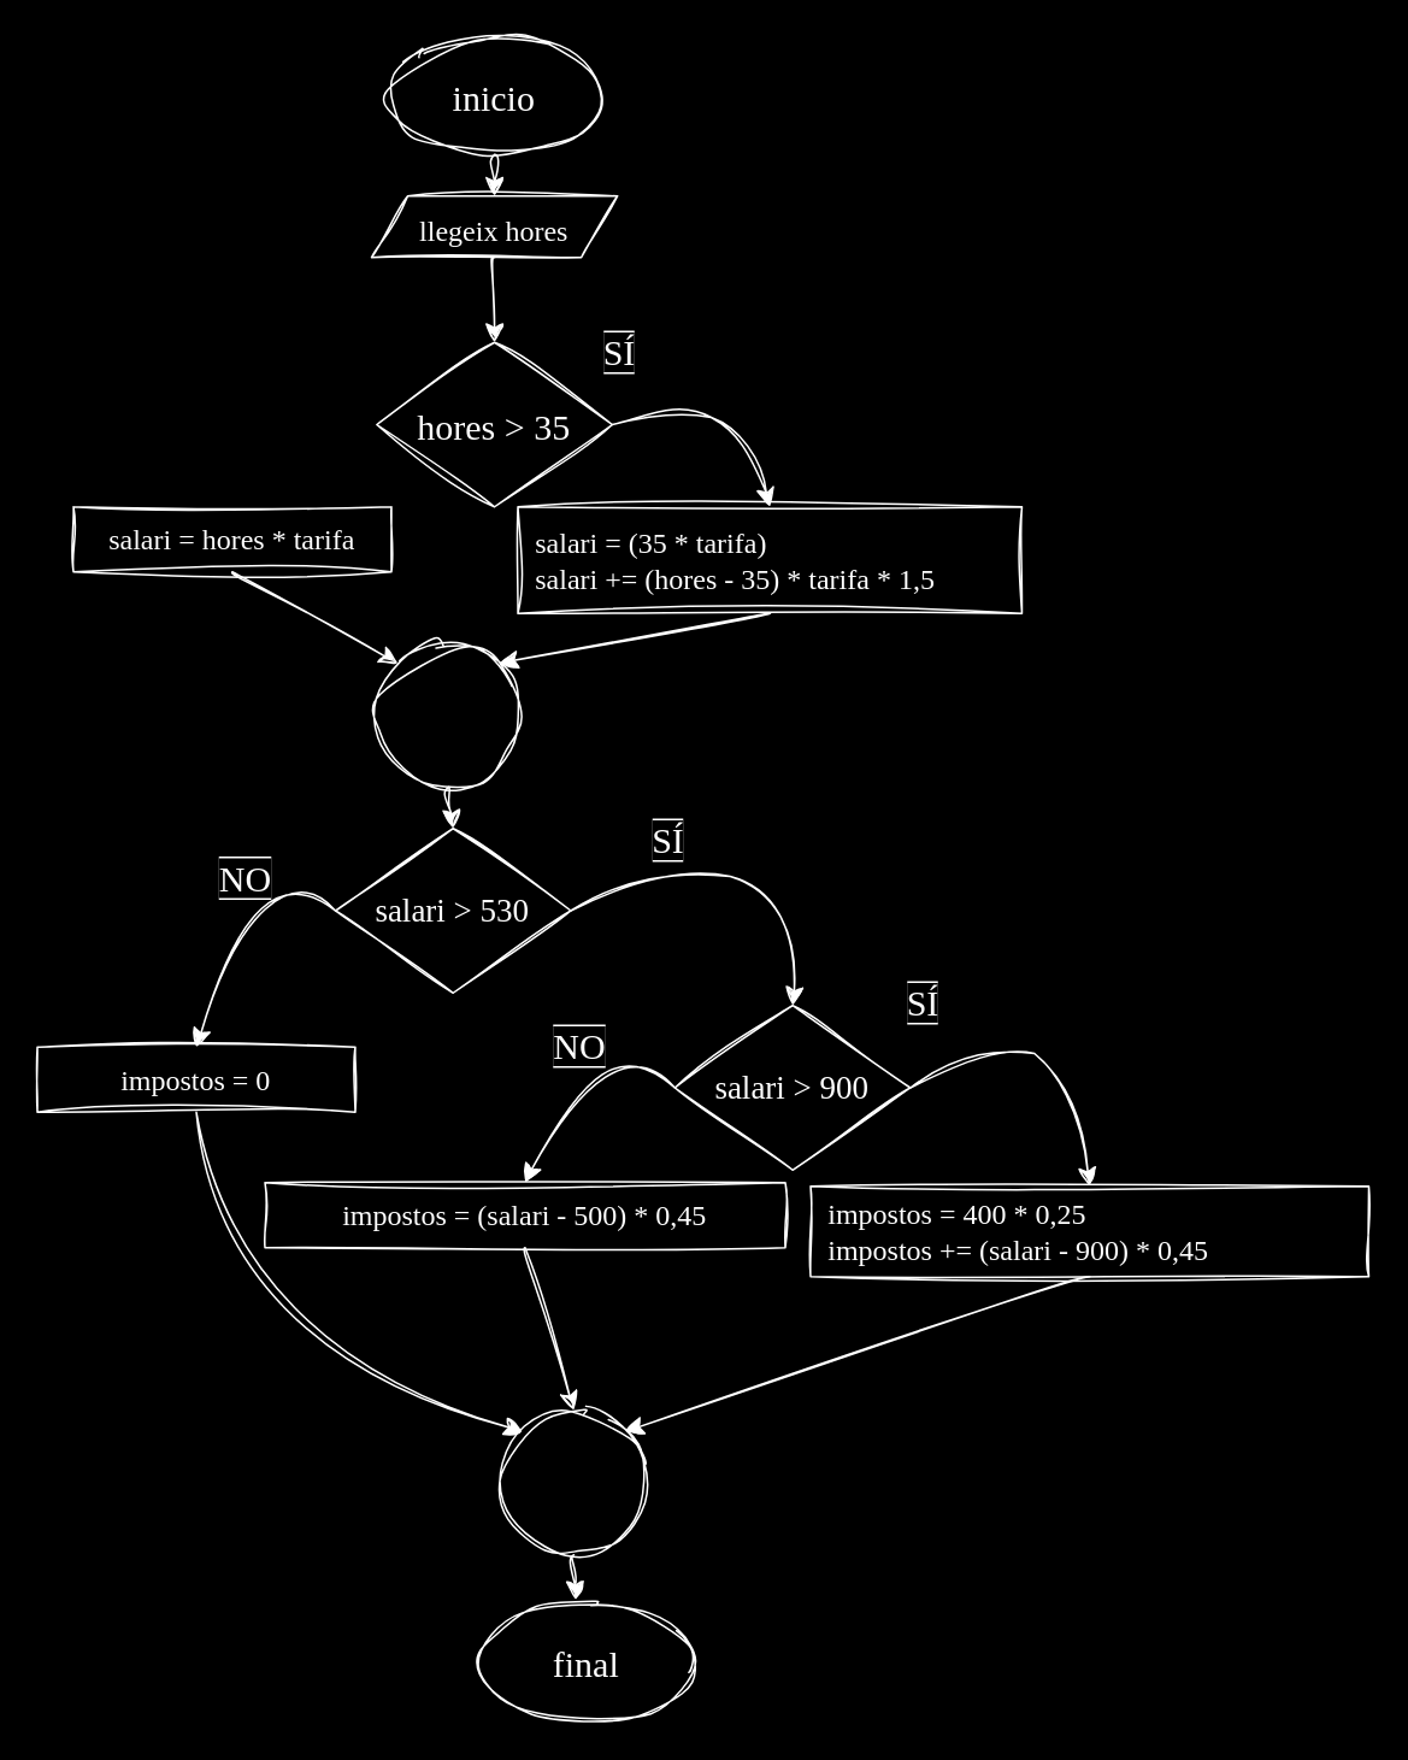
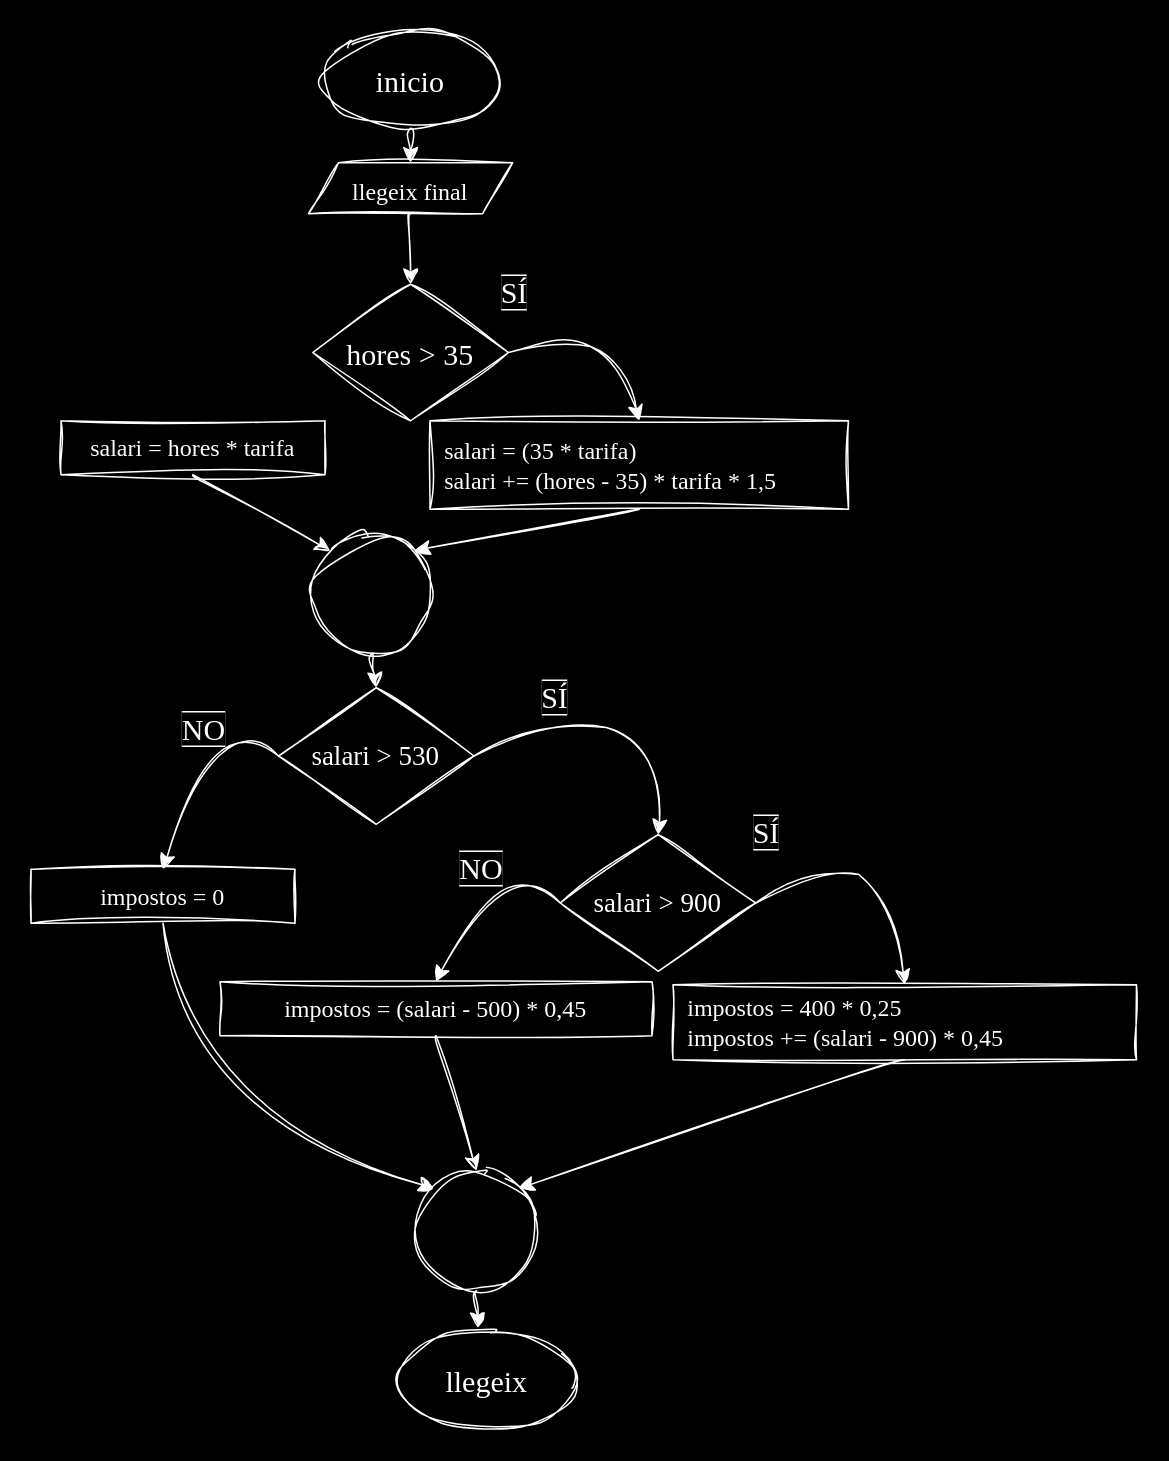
- <mxCell id="4" value="&lt;span style=&quot;font-size: 16px;&quot;&gt;llegeix hores&lt;/span&gt;" style="shape=parallelogram;perimeter=parallelogramPerimeter;whiteSpace=wrap;html=1;fixedSize=1;sketch=1;hachureGap=4;jiggle=2;curveFitting=1;fontFamily=Architects Daughter;fontSource=https%3A%2F%2Ffonts.googleapis.com%2Fcss%3Ffamily%3DArchitects%2BDaughter;fontSize=20;fillColor=#000000;strokeColor=#FFFFFF;labelBackgroundColor=none;fontColor=#FFFFFF;" parent="1" vertex="1"><mxGeometry x="205" y="108" width="136.12" height="34" as="geometry" /></mxCell>
+ <mxCell id="4" value="&lt;span style=&quot;font-size: 16px;&quot;&gt;llegeix final&lt;/span&gt;" style="shape=parallelogram;perimeter=parallelogramPerimeter;whiteSpace=wrap;html=1;fixedSize=1;sketch=1;hachureGap=4;jiggle=2;curveFitting=1;fontFamily=Architects Daughter;fontSource=https%3A%2F%2Ffonts.googleapis.com%2Fcss%3Ffamily%3DArchitects%2BDaughter;fontSize=20;fillColor=#000000;strokeColor=#FFFFFF;labelBackgroundColor=none;fontColor=#FFFFFF;" parent="1" vertex="1"><mxGeometry x="205" y="108" width="136.12" height="34" as="geometry" /></mxCell>
- <mxCell id="6" value="&lt;font&gt;final&lt;/font&gt;" style="ellipse;whiteSpace=wrap;html=1;hachureGap=4;fontFamily=Architects Daughter;fontSource=https%3A%2F%2Ffonts.googleapis.com%2Fcss%3Ffamily%3DArchitects%2BDaughter;fontSize=20;sketch=1;curveFitting=1;jiggle=2;labelBackgroundColor=none;fillColor=#000000;strokeColor=#FFFFFF;fontColor=#FFFFFF;" parent="1" vertex="1"><mxGeometry x="264" y="887" width="120" height="65" as="geometry" /></mxCell>
+ <mxCell id="6" value="&lt;font&gt;llegeix&lt;/font&gt;" style="ellipse;whiteSpace=wrap;html=1;hachureGap=4;fontFamily=Architects Daughter;fontSource=https%3A%2F%2Ffonts.googleapis.com%2Fcss%3Ffamily%3DArchitects%2BDaughter;fontSize=20;sketch=1;curveFitting=1;jiggle=2;labelBackgroundColor=none;fillColor=#000000;strokeColor=#FFFFFF;fontColor=#FFFFFF;" parent="1" vertex="1"><mxGeometry x="264" y="887" width="120" height="65" as="geometry" /></mxCell>
